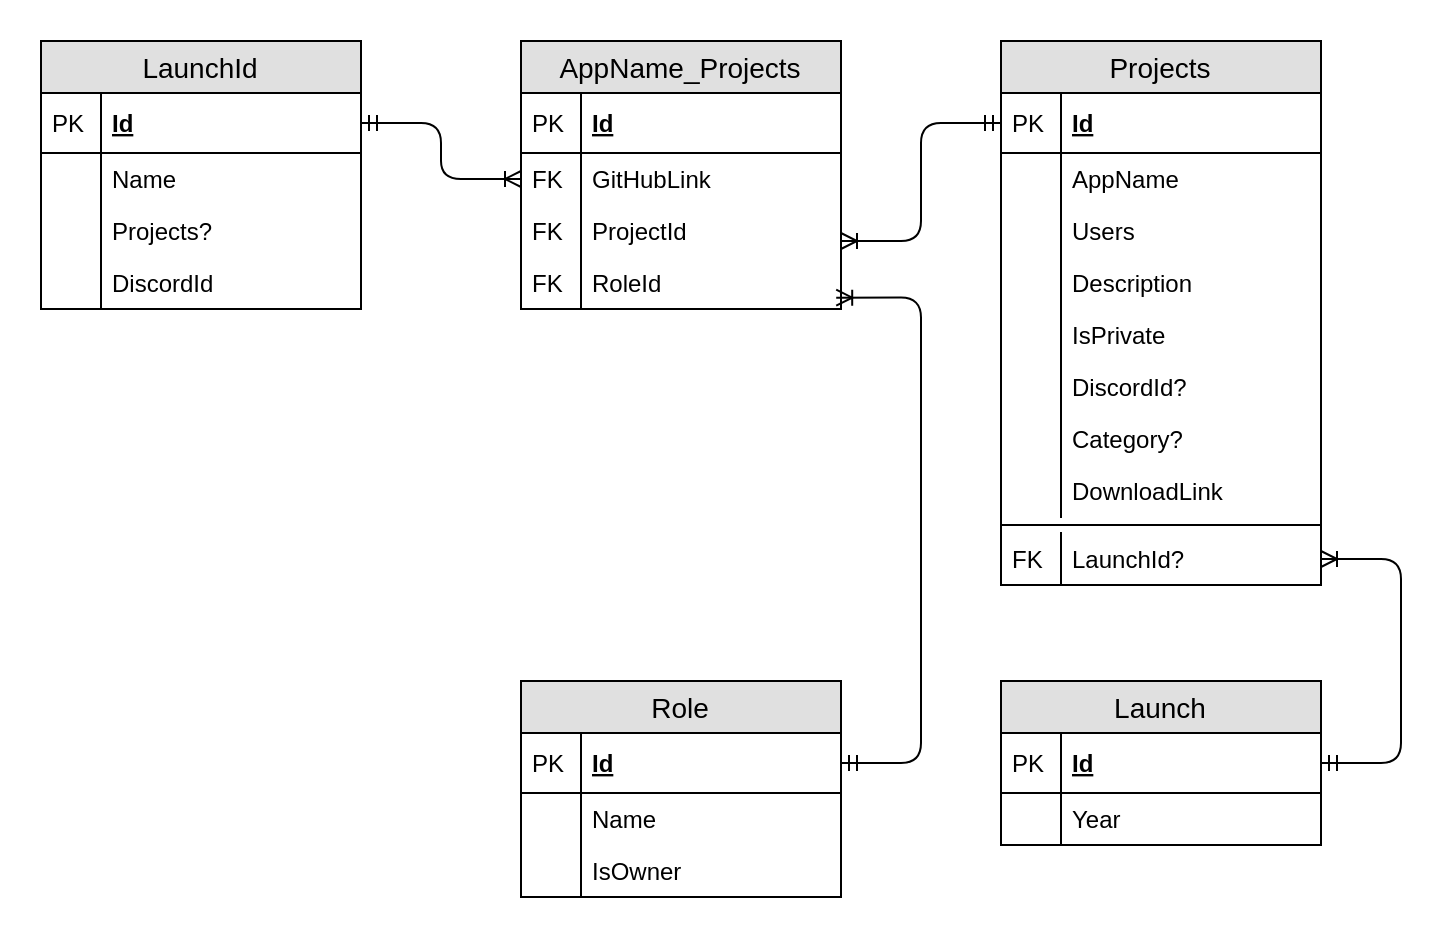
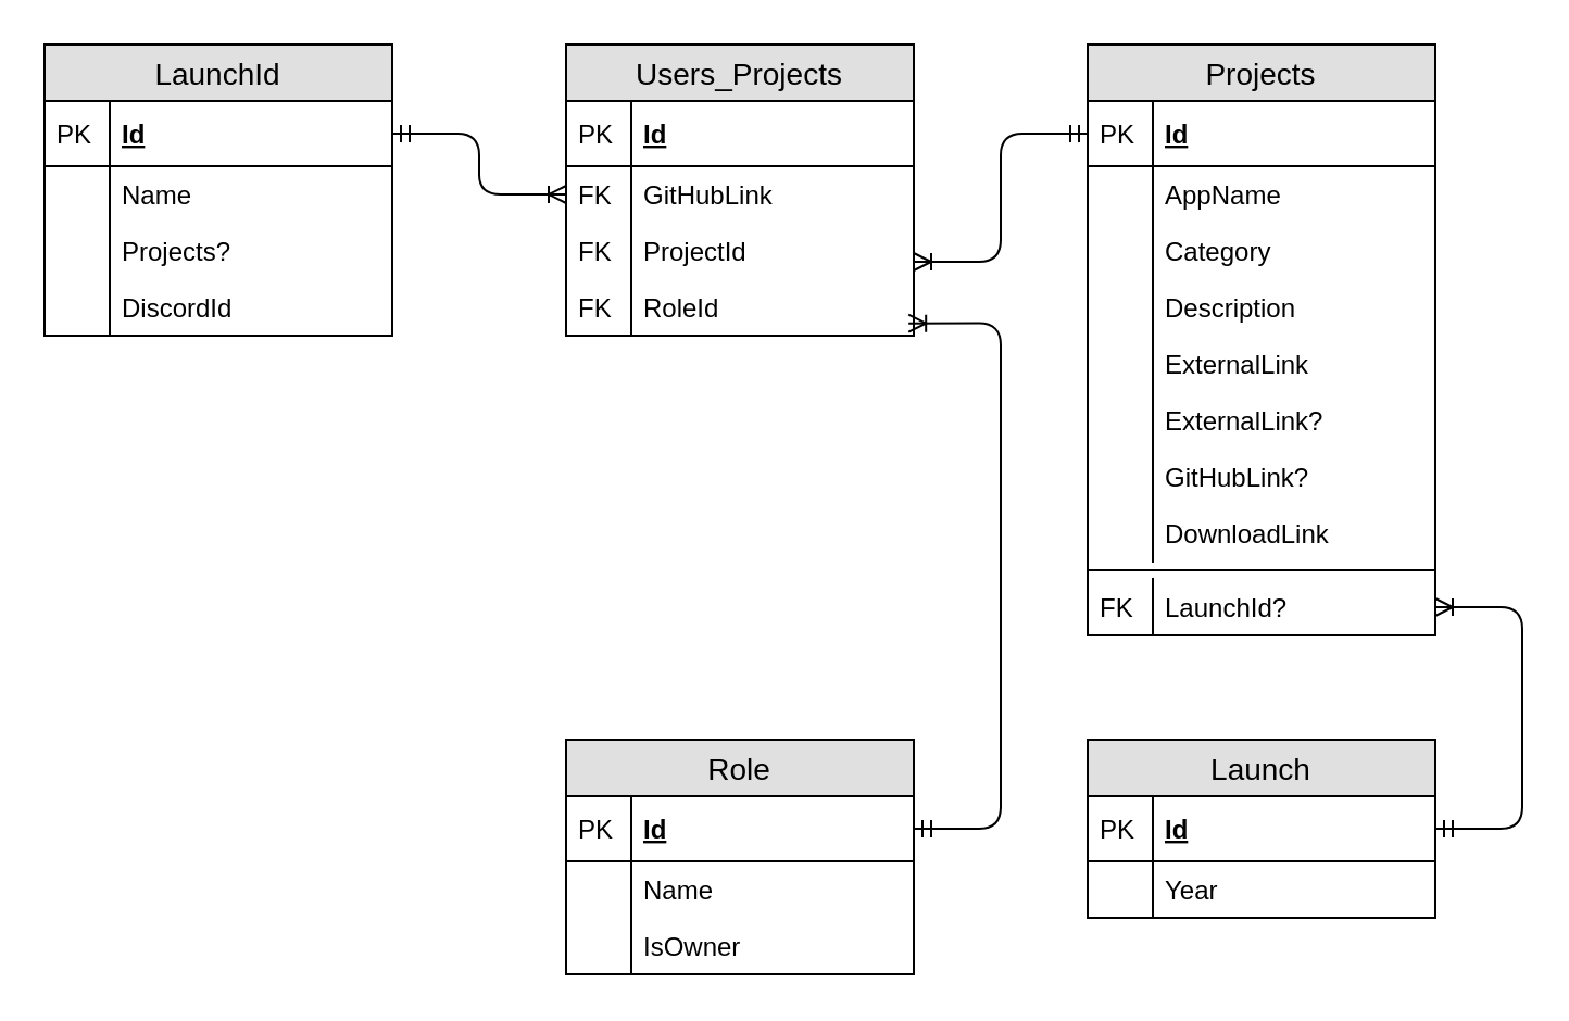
- <mxCell id="2" value="AppName_Projects" style="swimlane;fontStyle=0;childLayout=stackLayout;horizontal=1;startSize=26;fillColor=#e0e0e0;horizontalStack=0;resizeParent=1;resizeParentMax=0;resizeLast=0;collapsible=1;marginBottom=0;swimlaneFillColor=#ffffff;align=center;fontSize=14;" parent="1" vertex="1"><mxGeometry x="260" y="20" width="160" height="134" as="geometry" /></mxCell>
+ <mxCell id="2" value="Users_Projects" style="swimlane;fontStyle=0;childLayout=stackLayout;horizontal=1;startSize=26;fillColor=#e0e0e0;horizontalStack=0;resizeParent=1;resizeParentMax=0;resizeLast=0;collapsible=1;marginBottom=0;swimlaneFillColor=#ffffff;align=center;fontSize=14;" parent="1" vertex="1"><mxGeometry x="260" y="20" width="160" height="134" as="geometry" /></mxCell>
- <mxCell id="25" value="Users" style="shape=partialRectangle;top=0;left=0;right=0;bottom=0;align=left;verticalAlign=top;fillColor=none;spacingLeft=34;spacingRight=4;overflow=hidden;rotatable=0;points=[[0,0.5],[1,0.5]];portConstraint=eastwest;dropTarget=0;fontSize=12;" parent="20" vertex="1"><mxGeometry y="82" width="160" height="26" as="geometry" /></mxCell>
+ <mxCell id="25" value="Category" style="shape=partialRectangle;top=0;left=0;right=0;bottom=0;align=left;verticalAlign=top;fillColor=none;spacingLeft=34;spacingRight=4;overflow=hidden;rotatable=0;points=[[0,0.5],[1,0.5]];portConstraint=eastwest;dropTarget=0;fontSize=12;" parent="20" vertex="1"><mxGeometry y="82" width="160" height="26" as="geometry" /></mxCell>
- <mxCell id="29" value="IsPrivate" style="shape=partialRectangle;top=0;left=0;right=0;bottom=0;align=left;verticalAlign=top;fillColor=none;spacingLeft=34;spacingRight=4;overflow=hidden;rotatable=0;points=[[0,0.5],[1,0.5]];portConstraint=eastwest;dropTarget=0;fontSize=12;" parent="20" vertex="1"><mxGeometry y="134" width="160" height="26" as="geometry" /></mxCell>
+ <mxCell id="29" value="ExternalLink" style="shape=partialRectangle;top=0;left=0;right=0;bottom=0;align=left;verticalAlign=top;fillColor=none;spacingLeft=34;spacingRight=4;overflow=hidden;rotatable=0;points=[[0,0.5],[1,0.5]];portConstraint=eastwest;dropTarget=0;fontSize=12;" parent="20" vertex="1"><mxGeometry y="134" width="160" height="26" as="geometry" /></mxCell>
- <mxCell id="31" value="DiscordId?" style="shape=partialRectangle;top=0;left=0;right=0;bottom=0;align=left;verticalAlign=top;fillColor=none;spacingLeft=34;spacingRight=4;overflow=hidden;rotatable=0;points=[[0,0.5],[1,0.5]];portConstraint=eastwest;dropTarget=0;fontSize=12;" parent="20" vertex="1"><mxGeometry y="160" width="160" height="26" as="geometry" /></mxCell>
+ <mxCell id="31" value="ExternalLink?" style="shape=partialRectangle;top=0;left=0;right=0;bottom=0;align=left;verticalAlign=top;fillColor=none;spacingLeft=34;spacingRight=4;overflow=hidden;rotatable=0;points=[[0,0.5],[1,0.5]];portConstraint=eastwest;dropTarget=0;fontSize=12;" parent="20" vertex="1"><mxGeometry y="160" width="160" height="26" as="geometry" /></mxCell>
- <mxCell id="33" value="Category?" style="shape=partialRectangle;top=0;left=0;right=0;bottom=0;align=left;verticalAlign=top;fillColor=none;spacingLeft=34;spacingRight=4;overflow=hidden;rotatable=0;points=[[0,0.5],[1,0.5]];portConstraint=eastwest;dropTarget=0;fontSize=12;" parent="20" vertex="1"><mxGeometry y="186" width="160" height="26" as="geometry" /></mxCell>
+ <mxCell id="33" value="GitHubLink?" style="shape=partialRectangle;top=0;left=0;right=0;bottom=0;align=left;verticalAlign=top;fillColor=none;spacingLeft=34;spacingRight=4;overflow=hidden;rotatable=0;points=[[0,0.5],[1,0.5]];portConstraint=eastwest;dropTarget=0;fontSize=12;" parent="20" vertex="1"><mxGeometry y="186" width="160" height="26" as="geometry" /></mxCell>
